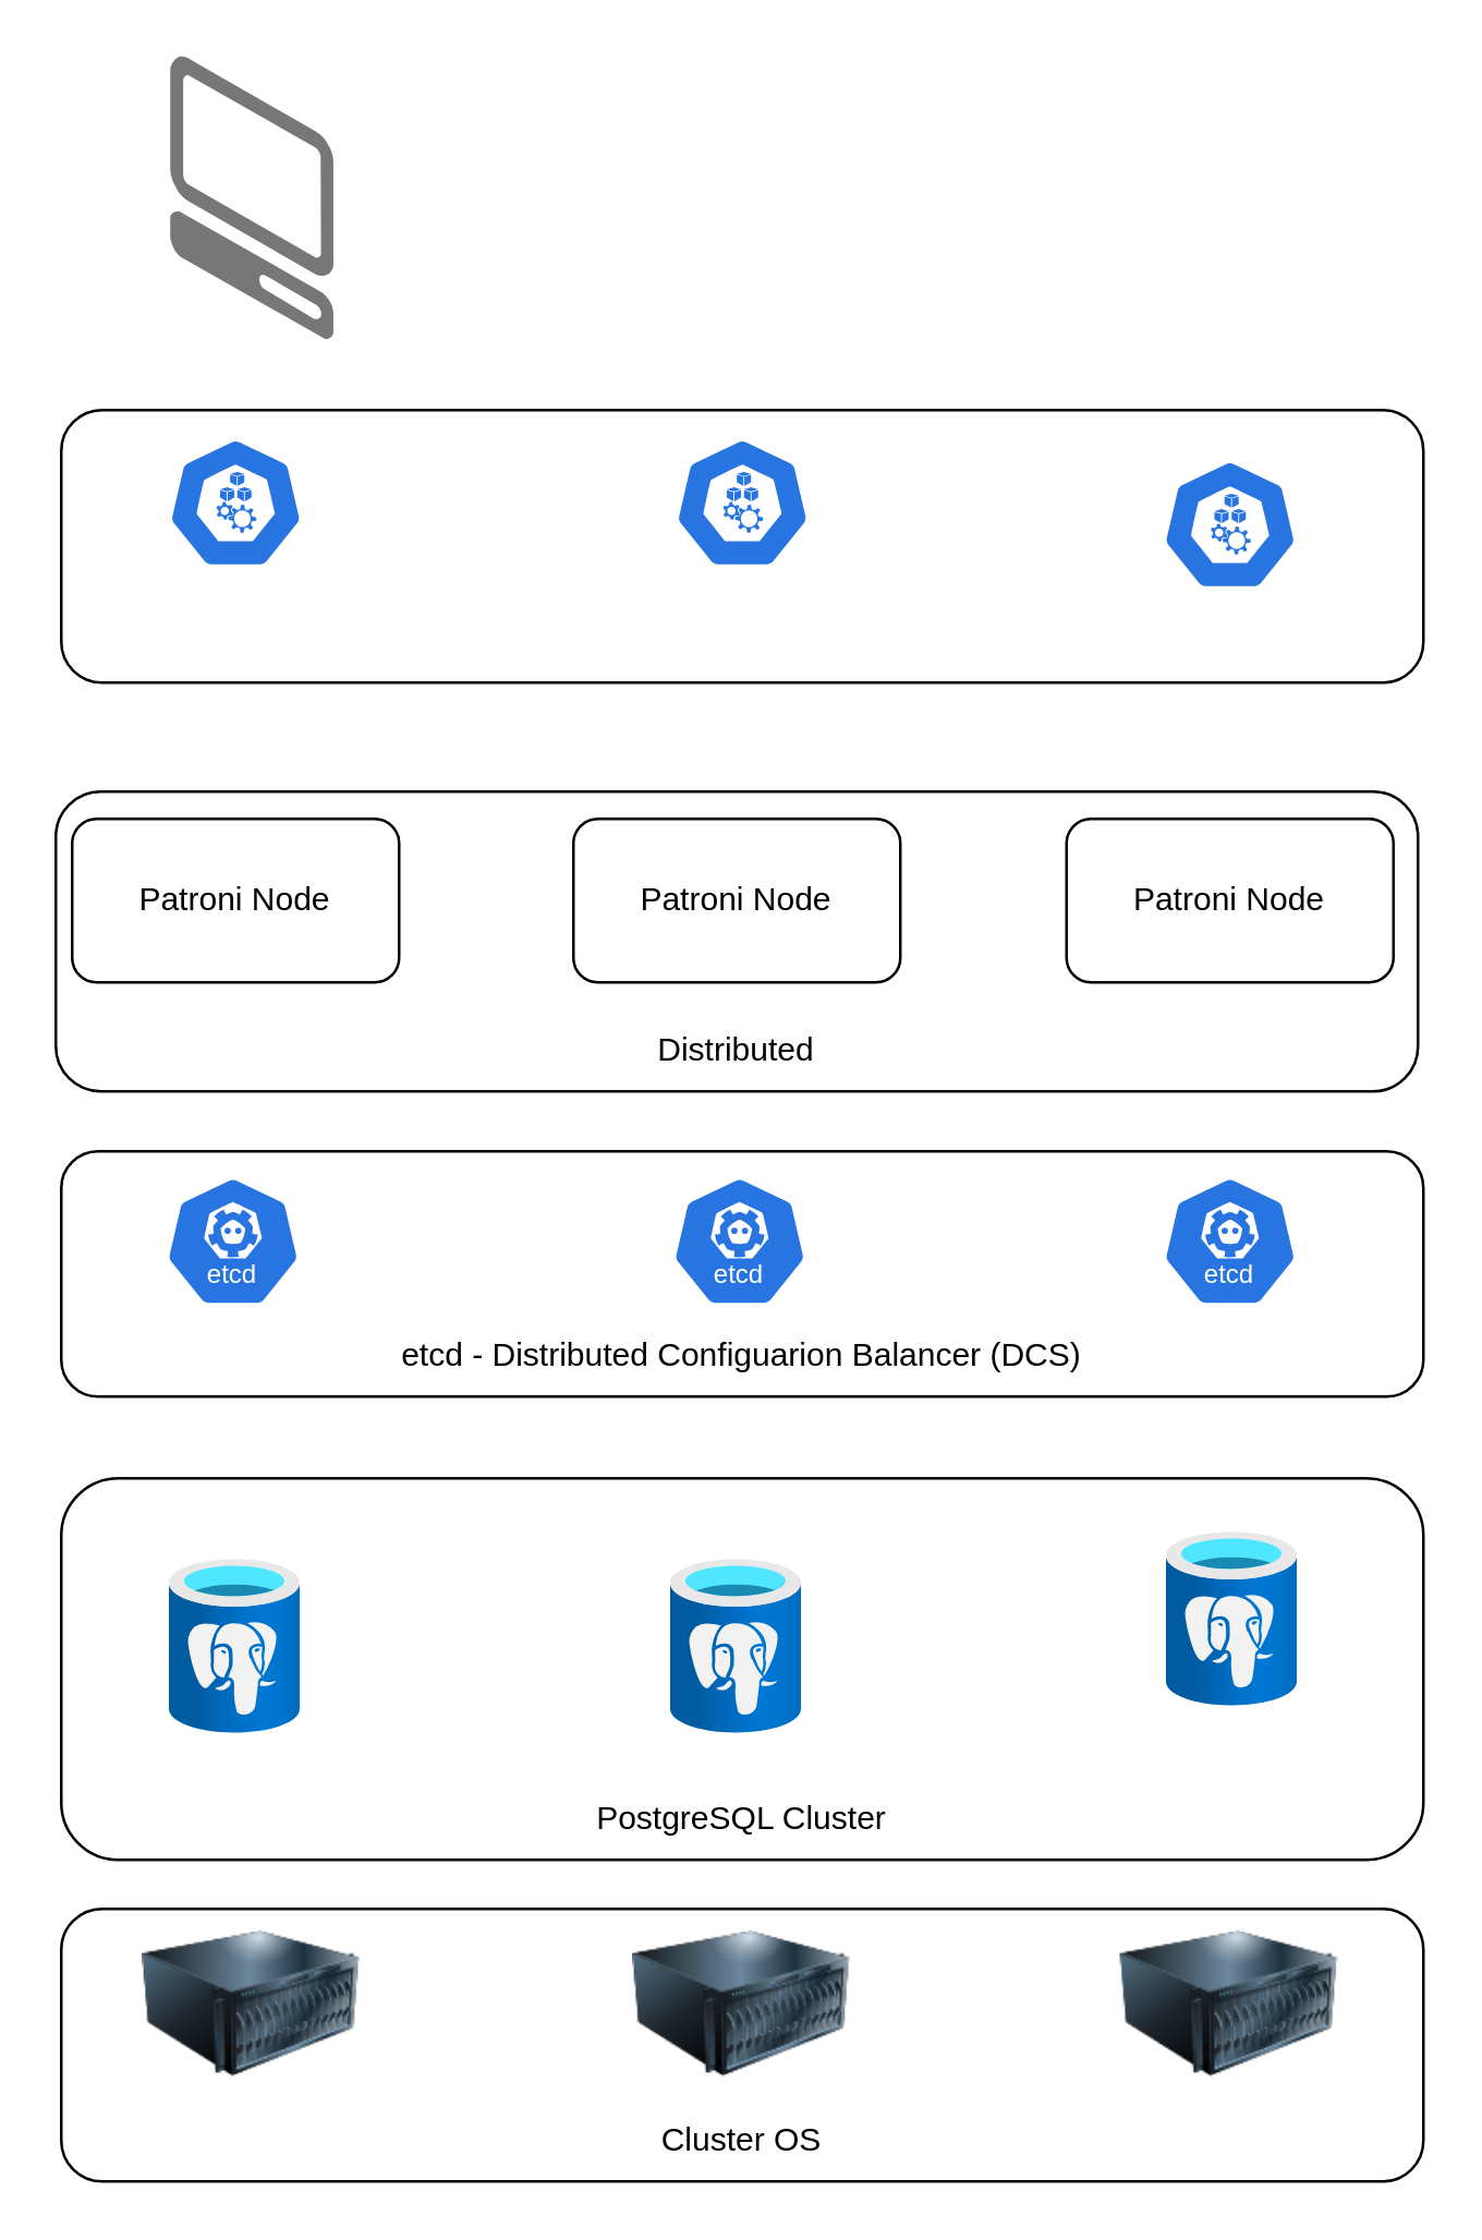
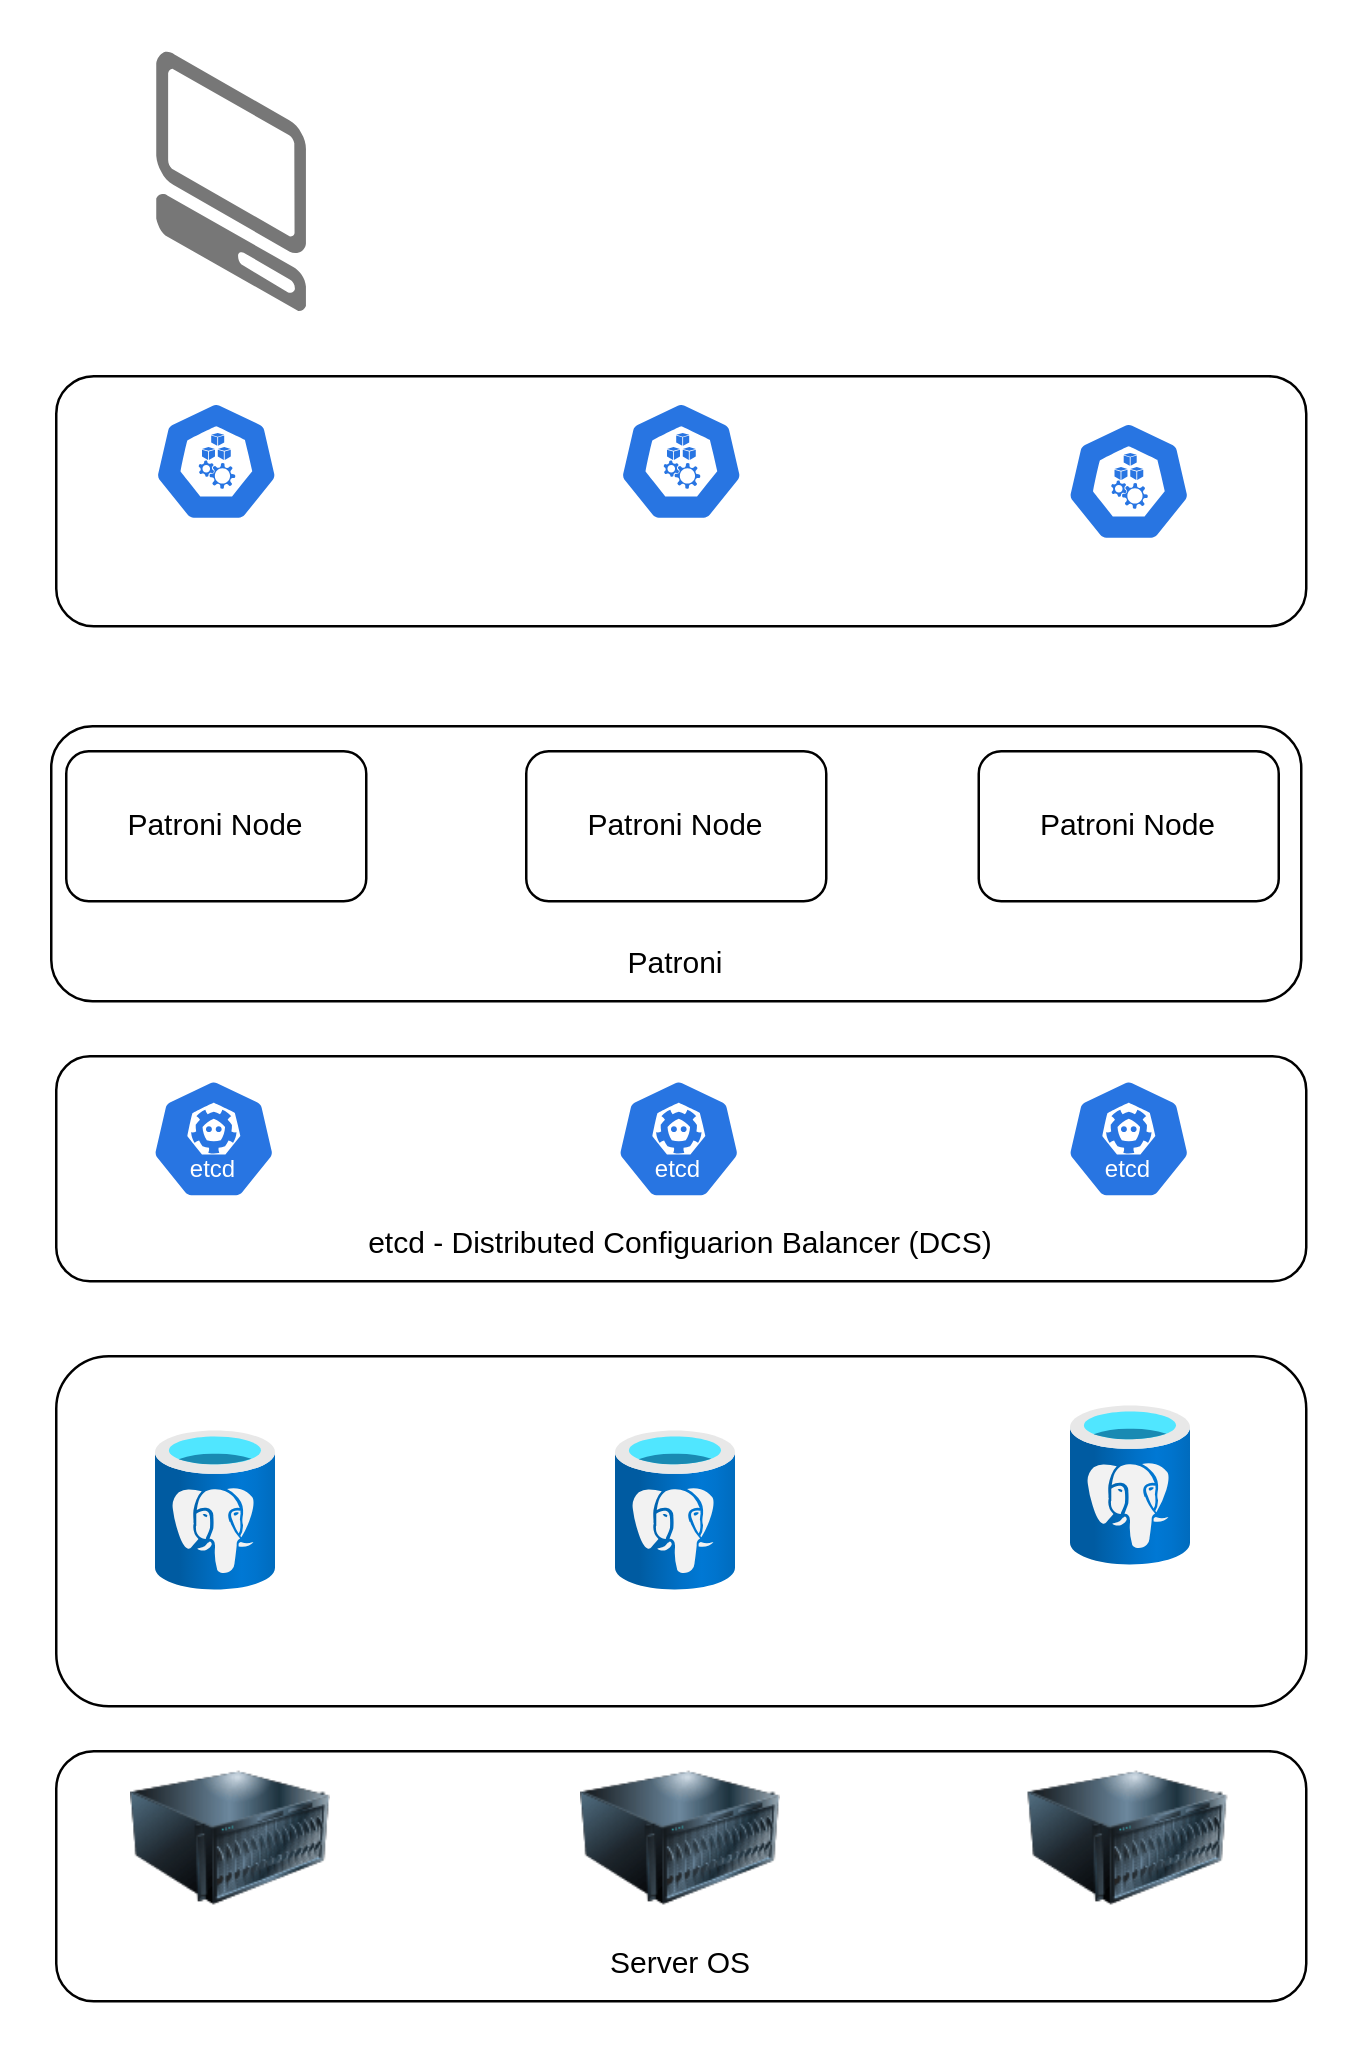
- <mxCell id="25" value="Distributed" style="text;html=1;align=center;verticalAlign=middle;whiteSpace=wrap;rounded=0;" vertex="1" parent="1"><mxGeometry x="20" y="370" width="500" height="30" as="geometry" /></mxCell>
+ <mxCell id="25" value="Patroni" style="text;html=1;align=center;verticalAlign=middle;whiteSpace=wrap;rounded=0;" vertex="1" parent="1"><mxGeometry x="20" y="370" width="500" height="30" as="geometry" /></mxCell>
- <mxCell id="17" value="PostgreSQL Cluster" style="text;html=1;align=center;verticalAlign=middle;whiteSpace=wrap;rounded=0;" vertex="1" parent="1"><mxGeometry x="22" y="652" width="500" height="30" as="geometry" /></mxCell>
- <mxCell id="15" value="Cluster OS" style="text;html=1;align=center;verticalAlign=middle;whiteSpace=wrap;rounded=0;" vertex="1" parent="1"><mxGeometry x="22" y="770" width="500" height="30" as="geometry" /></mxCell>
+ <mxCell id="15" value="Server OS" style="text;html=1;align=center;verticalAlign=middle;whiteSpace=wrap;rounded=0;" vertex="1" parent="1"><mxGeometry x="22" y="770" width="500" height="30" as="geometry" /></mxCell>
